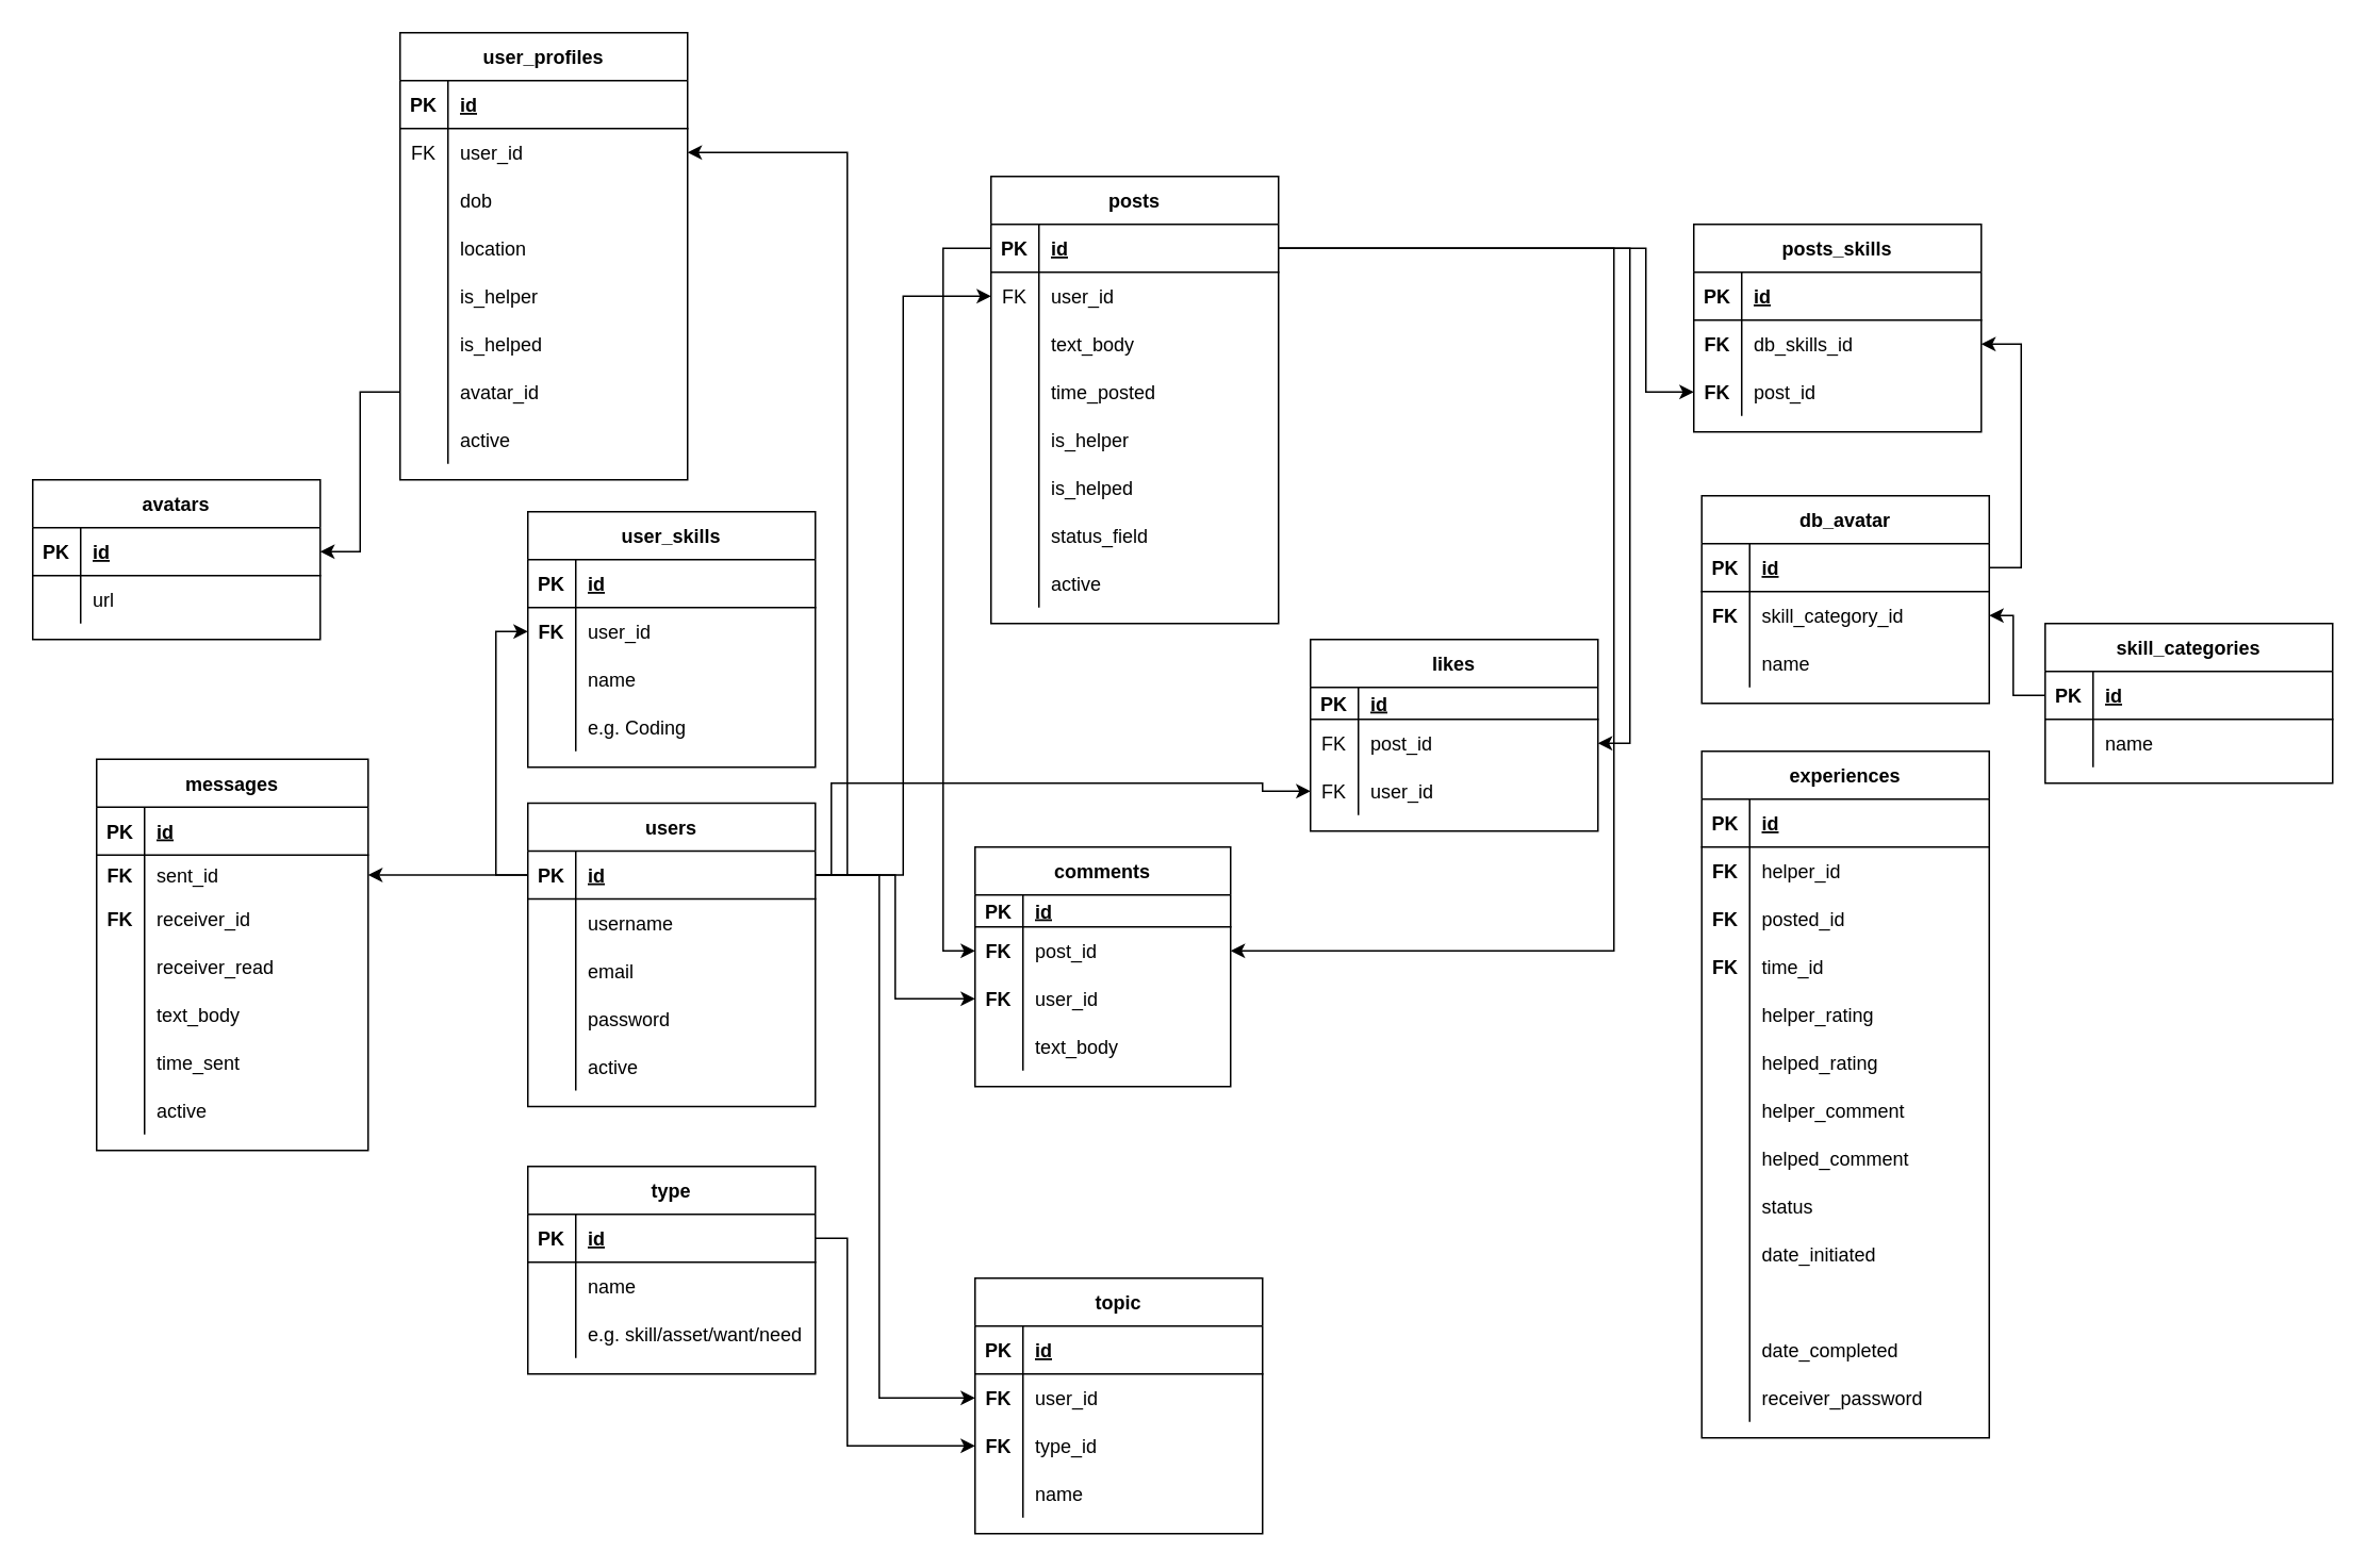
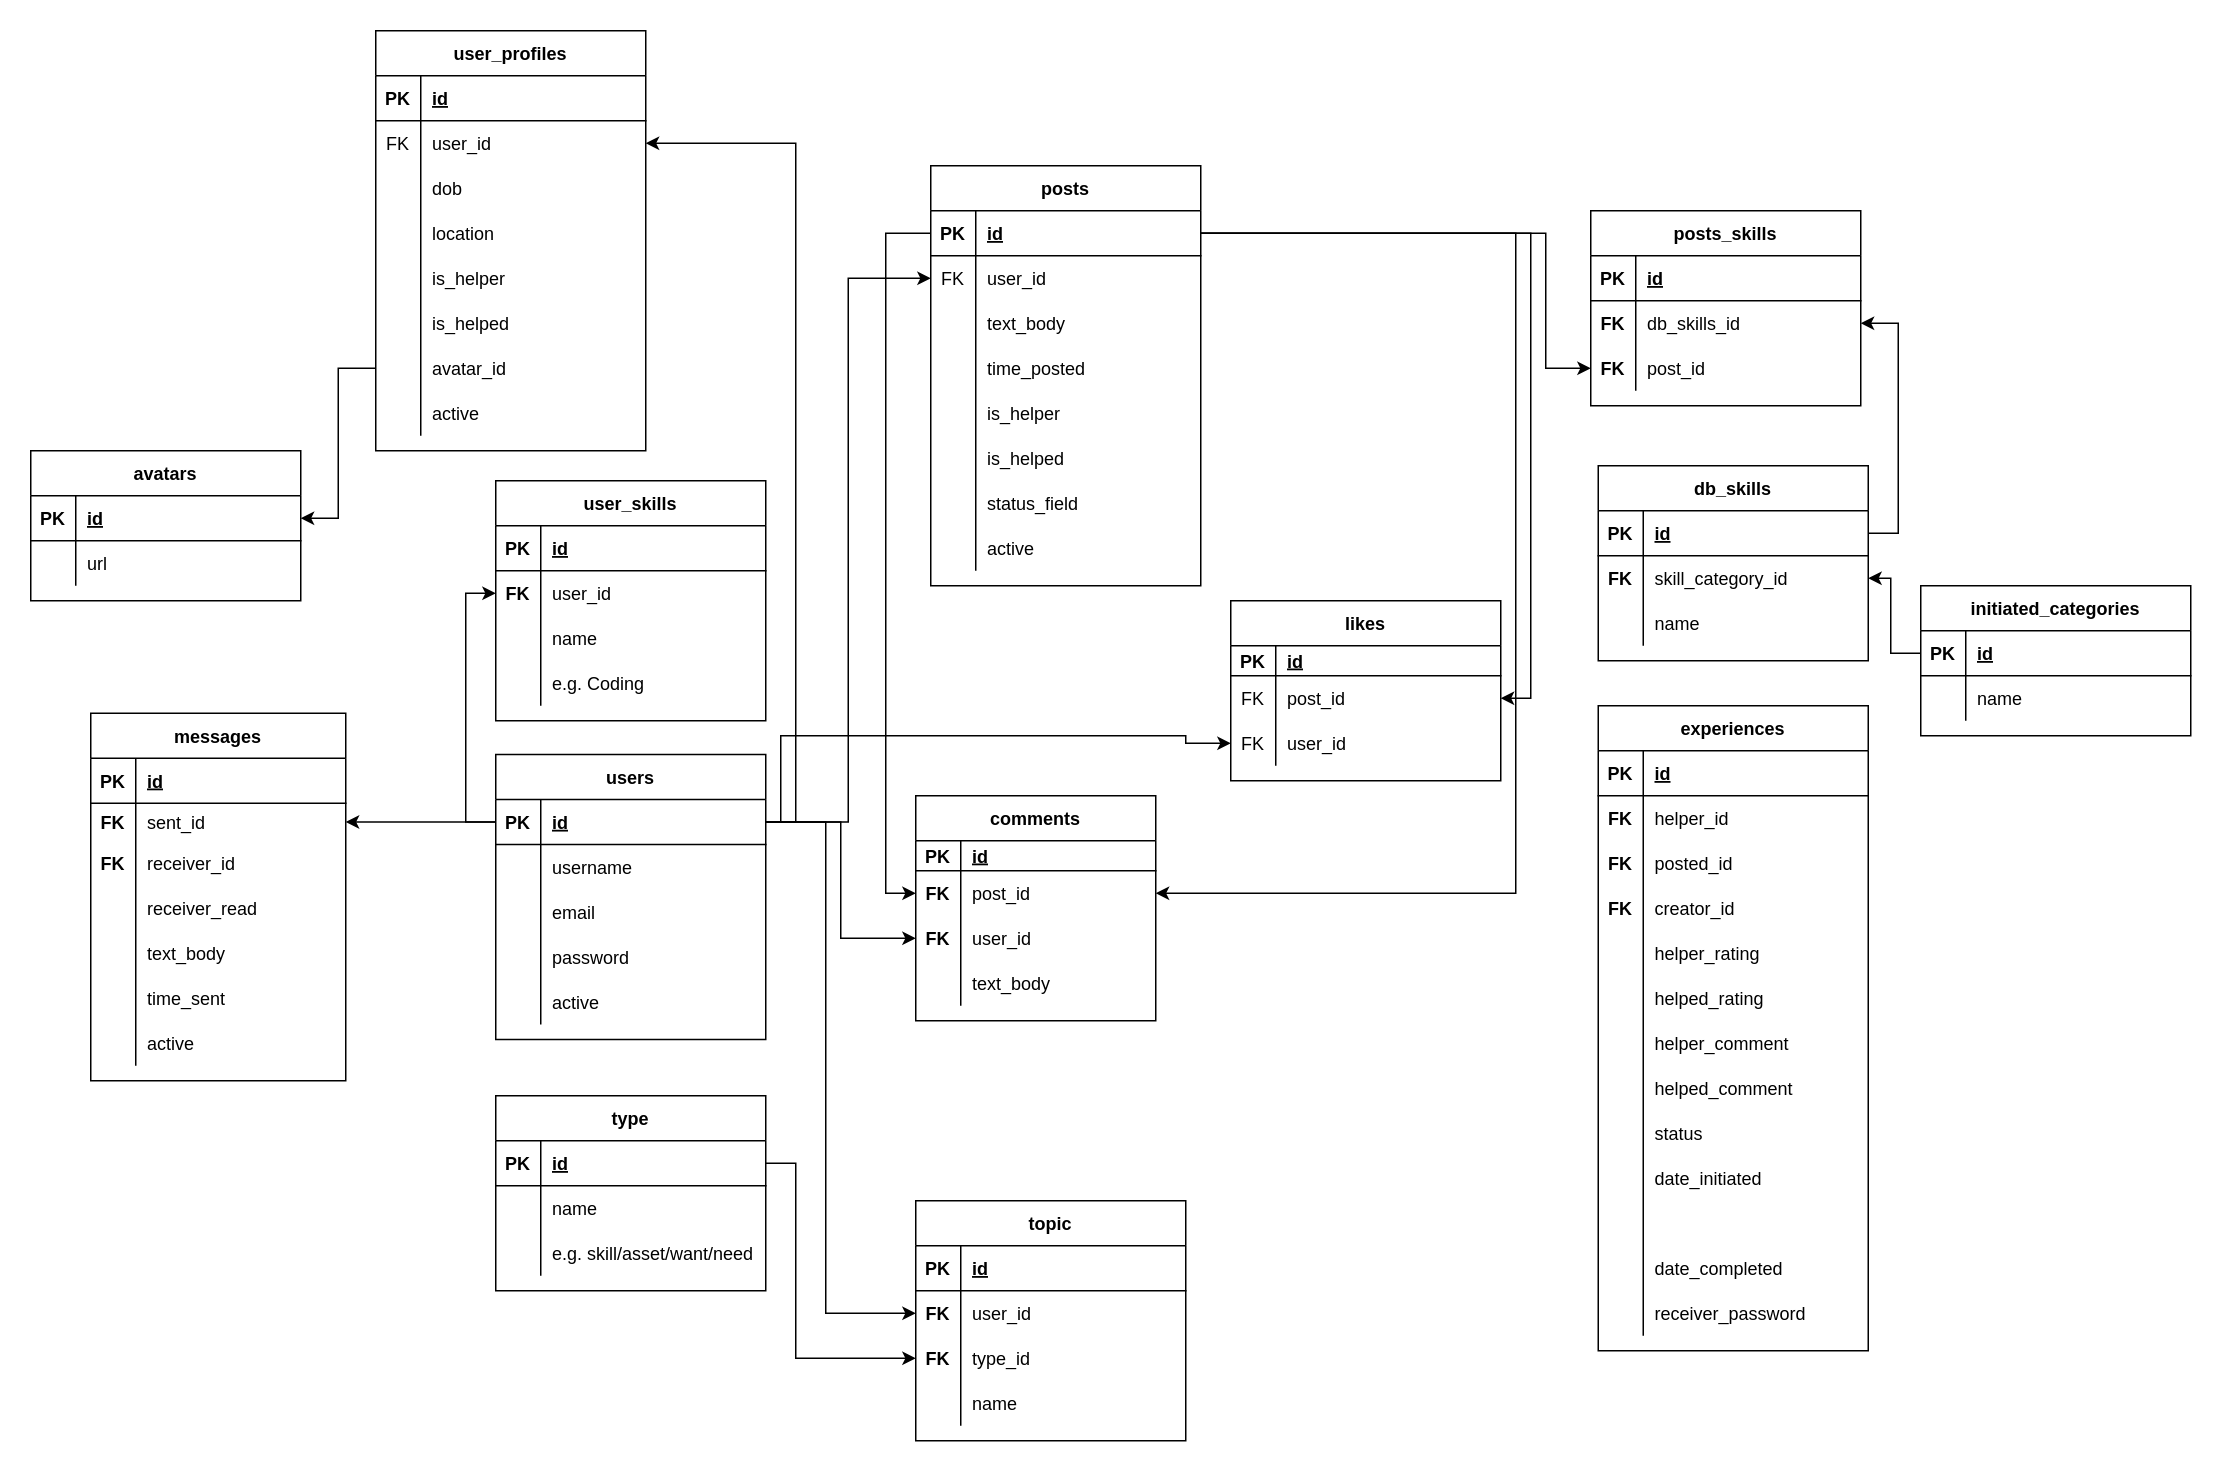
- <mxCell id="115" value="db_avatar" style="shape=table;startSize=30;container=1;collapsible=1;childLayout=tableLayout;fixedRows=1;rowLines=0;fontStyle=1;align=center;resizeLast=1;" parent="1" vertex="1"><mxGeometry x="1065" y="310" width="180" height="130" as="geometry" /></mxCell>
+ <mxCell id="115" value="db_skills" style="shape=table;startSize=30;container=1;collapsible=1;childLayout=tableLayout;fixedRows=1;rowLines=0;fontStyle=1;align=center;resizeLast=1;" parent="1" vertex="1"><mxGeometry x="1065" y="310" width="180" height="130" as="geometry" /></mxCell>
- <mxCell id="167" value="skill_categories" style="shape=table;startSize=30;container=1;collapsible=1;childLayout=tableLayout;fixedRows=1;rowLines=0;fontStyle=1;align=center;resizeLast=1;" vertex="1" parent="1"><mxGeometry x="1280" y="390" width="180" height="100" as="geometry" /></mxCell>
+ <mxCell id="167" value="initiated_categories" style="shape=table;startSize=30;container=1;collapsible=1;childLayout=tableLayout;fixedRows=1;rowLines=0;fontStyle=1;align=center;resizeLast=1;" vertex="1" parent="1"><mxGeometry x="1280" y="390" width="180" height="100" as="geometry" /></mxCell>
- <mxCell id="140" value="time_id" style="shape=partialRectangle;connectable=0;fillColor=none;top=0;left=0;bottom=0;right=0;align=left;spacingLeft=6;overflow=hidden;" parent="138" vertex="1"><mxGeometry x="30" width="150" height="30" as="geometry" /></mxCell>
+ <mxCell id="140" value="creator_id" style="shape=partialRectangle;connectable=0;fillColor=none;top=0;left=0;bottom=0;right=0;align=left;spacingLeft=6;overflow=hidden;" parent="138" vertex="1"><mxGeometry x="30" width="150" height="30" as="geometry" /></mxCell>
